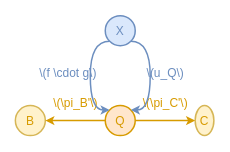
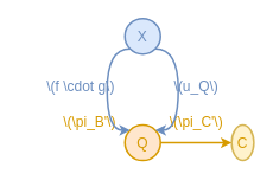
- <mxCell id="2" value="&lt;span style=&quot;font-size: 16px;&quot;&gt;B&lt;/span&gt;" style="ellipse;whiteSpace=wrap;html=1;aspect=fixed;fillColor=#fff2cc;strokeColor=#d6b656;fontColor=#D79B00;strokeWidth=2;" parent="1" vertex="1"><mxGeometry x="20" y="140" width="40" height="40" as="geometry" /></mxCell>
- <mxCell id="4" style="edgeStyle=orthogonalEdgeStyle;rounded=0;orthogonalLoop=1;jettySize=auto;html=1;exitX=0;exitY=0.5;exitDx=0;exitDy=0;entryX=1;entryY=0.5;entryDx=0;entryDy=0;curved=1;fillColor=#ffe6cc;strokeColor=#D79B00;strokeWidth=2;" parent="1" source="6" target="2" edge="1"><mxGeometry relative="1" as="geometry" /></mxCell>
